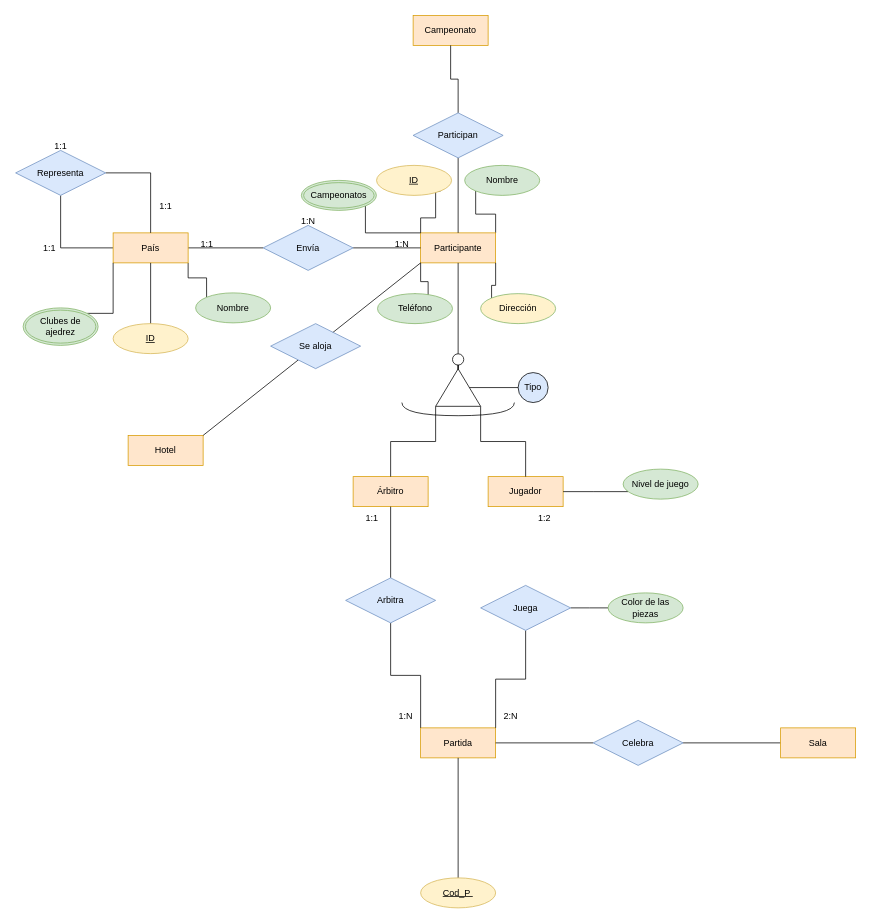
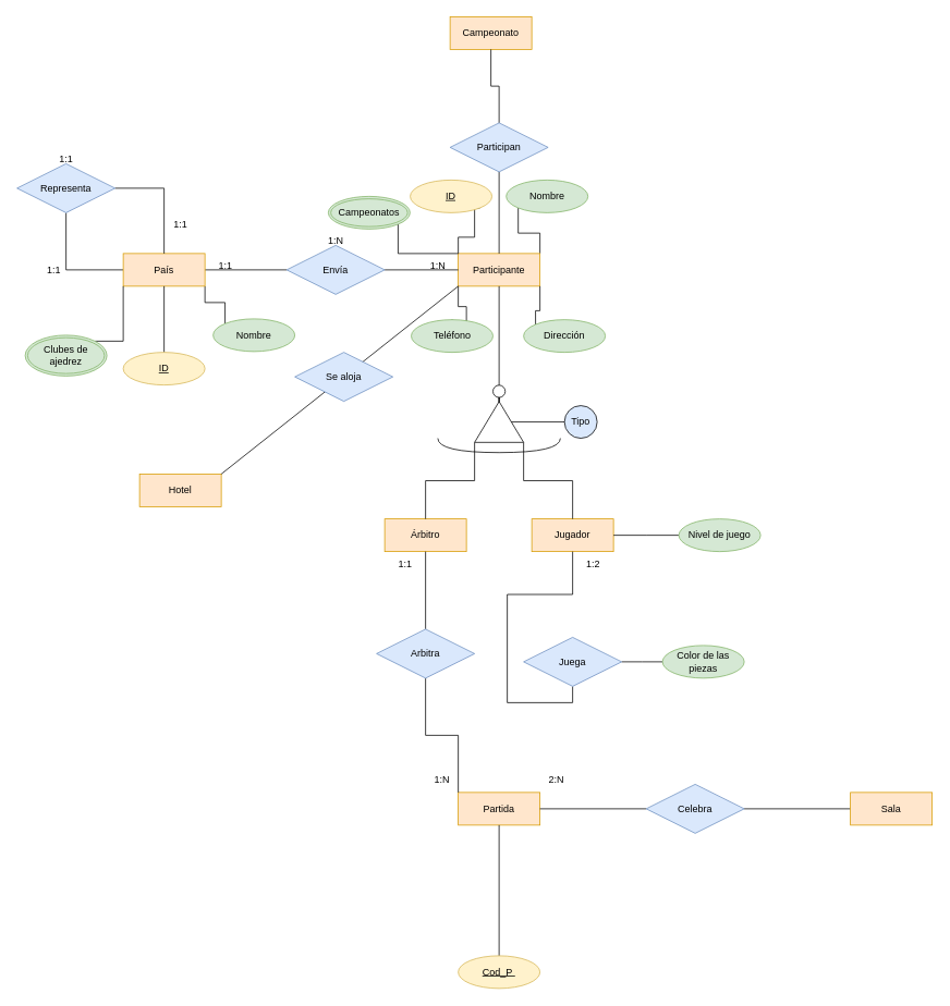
- <mxCell id="39" value="Dirección" style="ellipse;whiteSpace=wrap;html=1;align=center;fillColor=#fff2cc;strokeColor=#82b366;" vertex="1" parent="1"><mxGeometry x="640" y="391" width="100" height="40" as="geometry" /></mxCell>
+ <mxCell id="39" value="Dirección" style="ellipse;whiteSpace=wrap;html=1;align=center;fillColor=#d5e8d4;strokeColor=#82b366;" vertex="1" parent="1"><mxGeometry x="640" y="391" width="100" height="40" as="geometry" /></mxCell>
- <mxCell id="45" value="Nivel de juego" style="ellipse;whiteSpace=wrap;html=1;align=center;fillColor=#d5e8d4;strokeColor=#82b366;" vertex="1" parent="1"><mxGeometry x="830" y="625" width="100" height="40" as="geometry" /></mxCell>
+ <mxCell id="45" value="Nivel de juego" style="ellipse;whiteSpace=wrap;html=1;align=center;fillColor=#d5e8d4;strokeColor=#82b366;" vertex="1" parent="1"><mxGeometry x="830" y="635" width="100" height="40" as="geometry" /></mxCell>
- <mxCell id="59" style="edgeStyle=orthogonalEdgeStyle;rounded=0;orthogonalLoop=1;jettySize=auto;html=1;exitX=0.5;exitY=1;exitDx=0;exitDy=0;entryX=1;entryY=0;entryDx=0;entryDy=0;endArrow=none;endFill=0;" edge="1" parent="1" source="61" target="11"><mxGeometry relative="1" as="geometry" /></mxCell>
+ <mxCell id="59" style="edgeStyle=orthogonalEdgeStyle;rounded=0;orthogonalLoop=1;jettySize=auto;html=1;exitX=0.5;exitY=1;exitDx=0;exitDy=0;endArrow=none;endFill=0;" edge="1" parent="1" source="61" target="5"><mxGeometry relative="1" as="geometry" /></mxCell>
